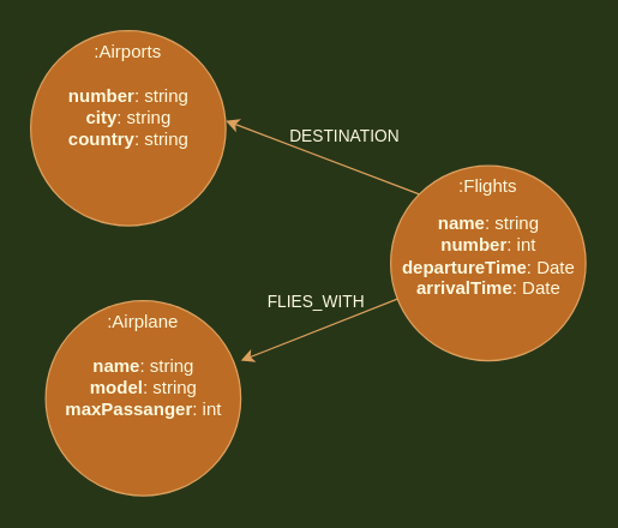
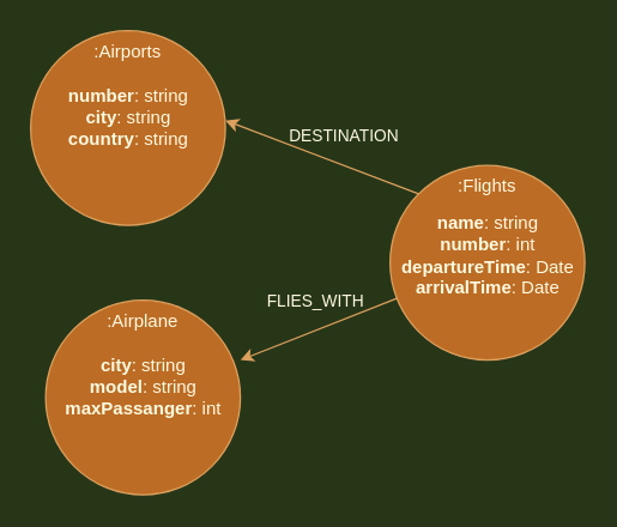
- <mxCell id="10" value="&lt;b&gt;name&lt;/b&gt;: string&lt;br&gt;&lt;b&gt;model&lt;/b&gt;: string&lt;br&gt;&lt;b&gt;maxPassanger&lt;/b&gt;: int" style="text;html=1;strokeColor=none;fillColor=none;align=center;verticalAlign=top;whiteSpace=wrap;rounded=0;fontColor=#FEFAE0;" vertex="1" parent="8"><mxGeometry x="7.5" y="30" width="115" height="80" as="geometry" /></mxCell>
+ <mxCell id="10" value="&lt;b&gt;city&lt;/b&gt;: string&lt;br&gt;&lt;b&gt;model&lt;/b&gt;: string&lt;br&gt;&lt;b&gt;maxPassanger&lt;/b&gt;: int" style="text;html=1;strokeColor=none;fillColor=none;align=center;verticalAlign=top;whiteSpace=wrap;rounded=0;fontColor=#FEFAE0;" vertex="1" parent="8"><mxGeometry x="7.5" y="30" width="115" height="80" as="geometry" /></mxCell>
